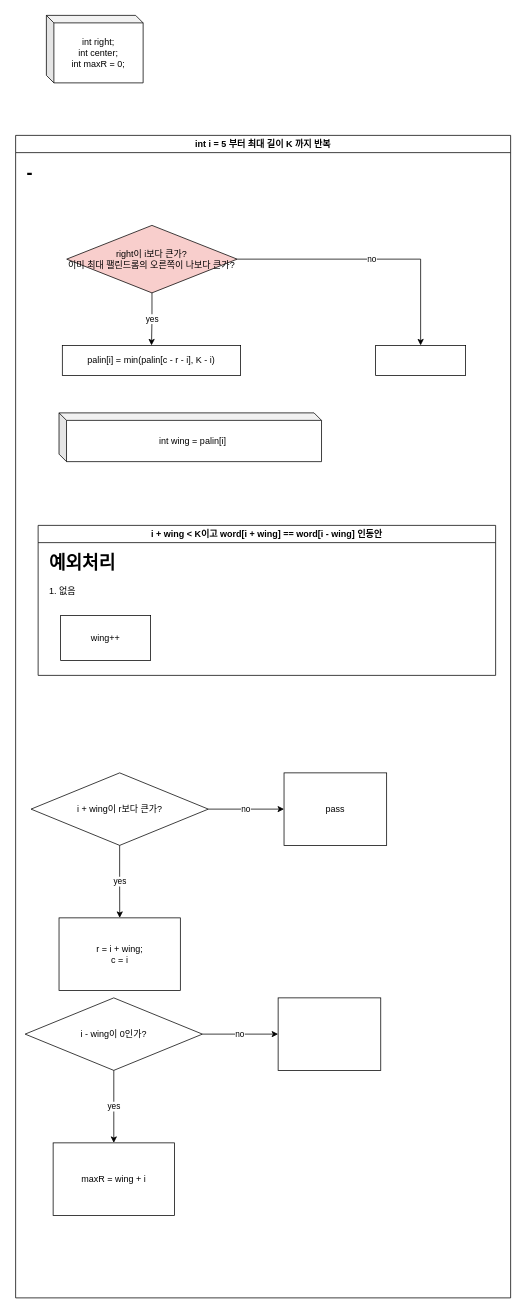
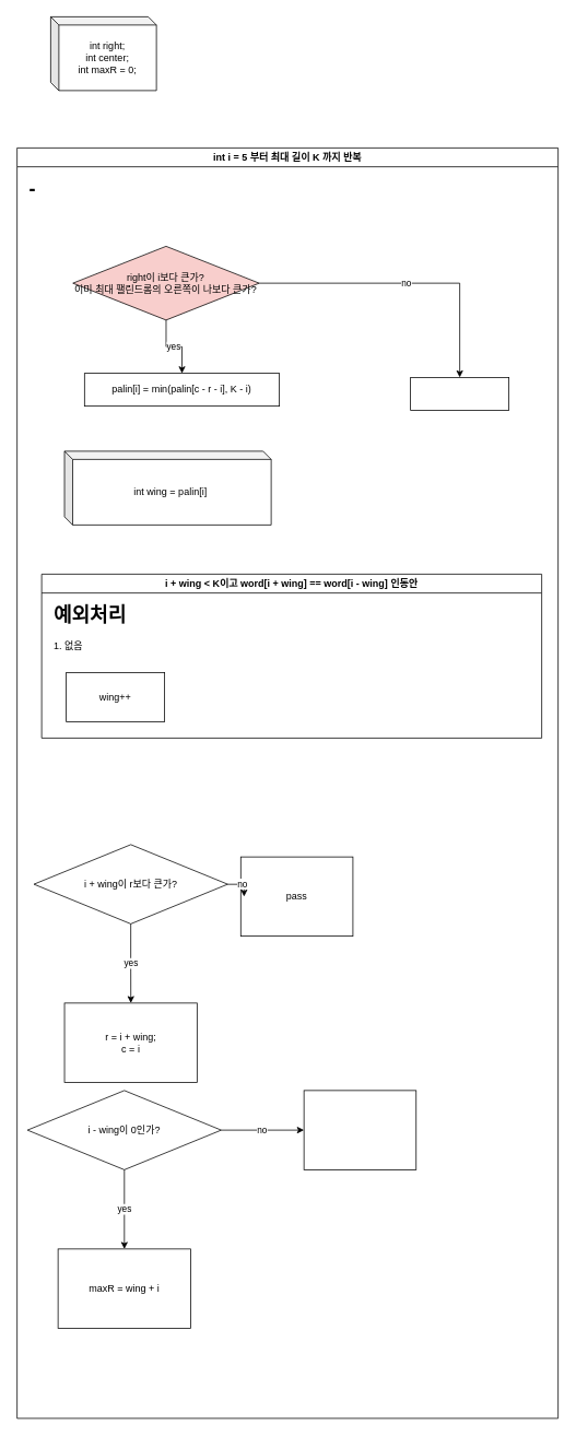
- <mxCell id="6" value="palin[i] = min(palin[c - r - i], K - i)" style="whiteSpace=wrap;html=1;rounded=0;" vertex="1" parent="3"><mxGeometry x="62.25" y="280" width="237.75" height="40" as="geometry" /></mxCell>
+ <mxCell id="6" value="palin[i] = min(palin[c - r - i], K - i)" style="whiteSpace=wrap;html=1;rounded=0;" vertex="1" parent="3"><mxGeometry x="82.25" y="275" width="237.75" height="40" as="geometry" /></mxCell>
- <mxCell id="13" value="int wing = palin[i]&amp;nbsp;" style="shape=cube;whiteSpace=wrap;html=1;boundedLbl=1;backgroundOutline=1;darkOpacity=0.05;darkOpacity2=0.1;size=10;" vertex="1" parent="3"><mxGeometry x="57.87" y="370" width="350" height="65" as="geometry" /></mxCell>
+ <mxCell id="13" value="int wing = palin[i]&amp;nbsp;" style="shape=cube;whiteSpace=wrap;html=1;boundedLbl=1;backgroundOutline=1;darkOpacity=0.05;darkOpacity2=0.1;size=10;" vertex="1" parent="3"><mxGeometry x="57.87" y="370" width="252.13" height="90" as="geometry" /></mxCell>
- <mxCell id="18" value="pass" style="whiteSpace=wrap;html=1;rounded=0;" vertex="1" parent="14"><mxGeometry x="300.003" width="136.847" height="96.667" as="geometry" /></mxCell>
+ <mxCell id="18" value="pass" style="whiteSpace=wrap;html=1;rounded=0;" vertex="1" parent="14"><mxGeometry x="215.003" y="15" width="136.847" height="96.667" as="geometry" /></mxCell>
